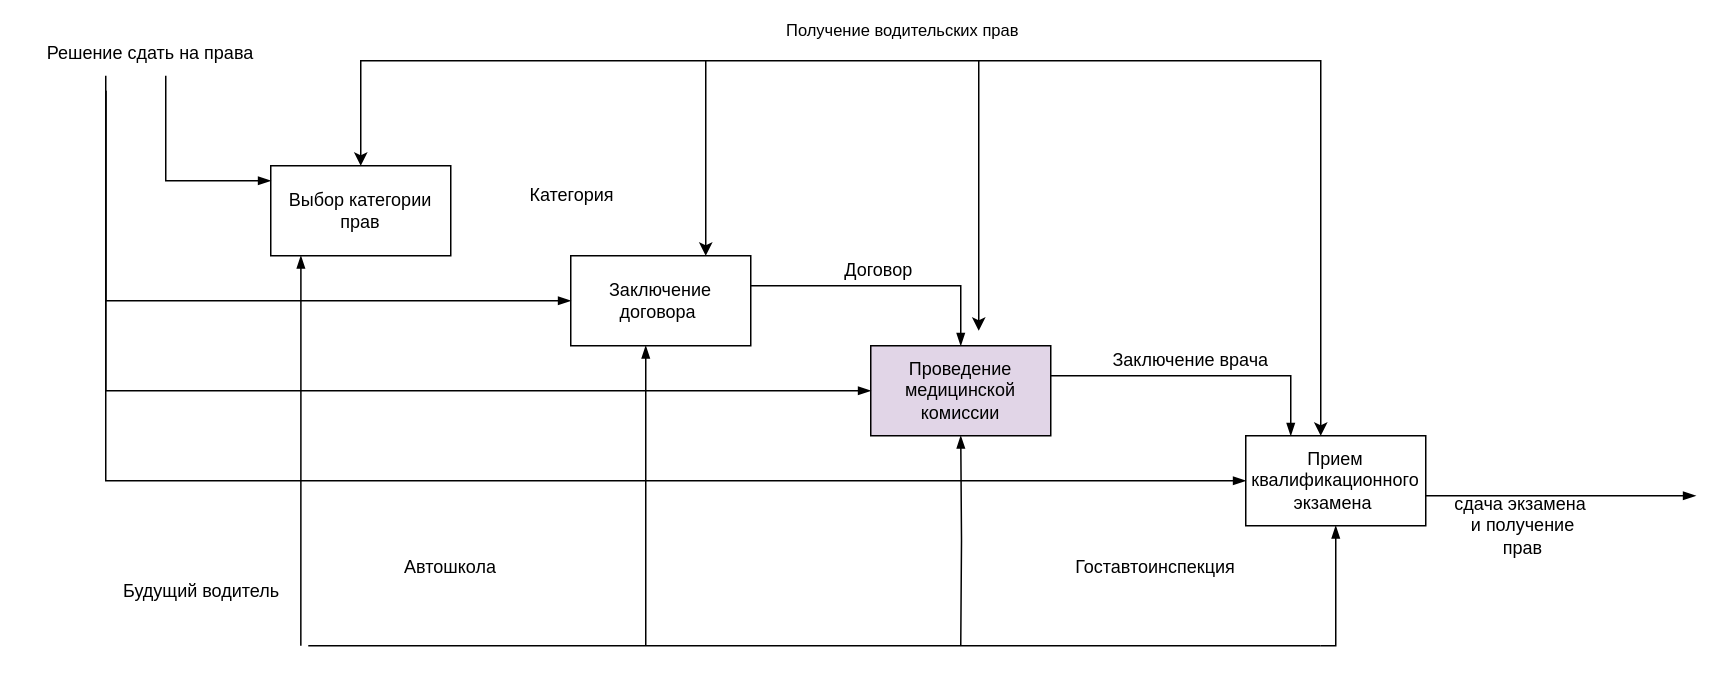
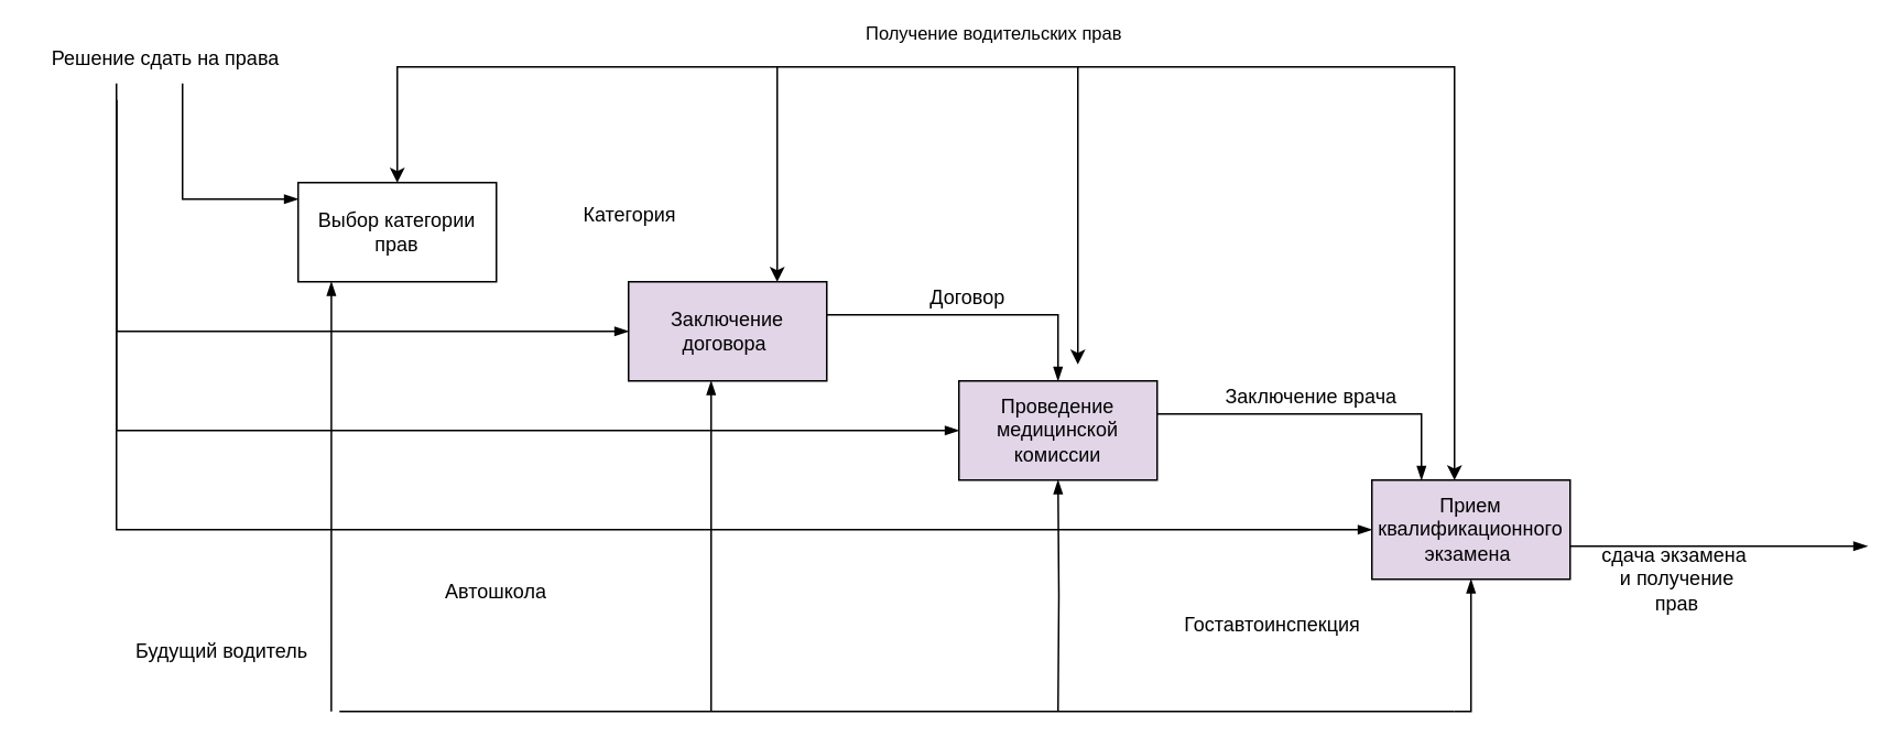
- <mxCell id="4" value="&lt;span style=&quot;font-size: 12px;&quot;&gt;&lt;font style=&quot;vertical-align: inherit;&quot;&gt;&lt;font style=&quot;vertical-align: inherit;&quot;&gt;&lt;font style=&quot;vertical-align: inherit;&quot;&gt;&lt;font style=&quot;vertical-align: inherit;&quot;&gt;Заключение договора&amp;nbsp;&lt;/font&gt;&lt;/font&gt;&lt;/font&gt;&lt;/font&gt;&lt;/span&gt;" style="rounded=0;whiteSpace=wrap;html=1;fontSize=10;" parent="1" vertex="1"><mxGeometry x="380" y="170" width="120" height="60" as="geometry" /></mxCell>
+ <mxCell id="4" value="&lt;span style=&quot;font-size: 12px;&quot;&gt;&lt;font style=&quot;vertical-align: inherit;&quot;&gt;&lt;font style=&quot;vertical-align: inherit;&quot;&gt;&lt;font style=&quot;vertical-align: inherit;&quot;&gt;&lt;font style=&quot;vertical-align: inherit;&quot;&gt;Заключение договора&amp;nbsp;&lt;/font&gt;&lt;/font&gt;&lt;/font&gt;&lt;/font&gt;&lt;/span&gt;" style="rounded=0;whiteSpace=wrap;html=1;fontSize=10;fillColor=#e1d5e7;" parent="1" vertex="1"><mxGeometry x="380" y="170" width="120" height="60" as="geometry" /></mxCell>
- <mxCell id="8" value="&lt;font style=&quot;vertical-align: inherit;&quot;&gt;&lt;font style=&quot;vertical-align: inherit;&quot;&gt;&lt;font style=&quot;vertical-align: inherit;&quot;&gt;&lt;font style=&quot;vertical-align: inherit;&quot;&gt;&lt;font style=&quot;vertical-align: inherit;&quot;&gt;&lt;font style=&quot;vertical-align: inherit;&quot;&gt;Прием квалификационного экзамена&amp;nbsp;&lt;/font&gt;&lt;/font&gt;&lt;/font&gt;&lt;/font&gt;&lt;/font&gt;&lt;/font&gt;" style="rounded=0;whiteSpace=wrap;html=1;fontSize=12;" parent="1" vertex="1"><mxGeometry x="830" y="290" width="120" height="60" as="geometry" /></mxCell>
+ <mxCell id="8" value="&lt;font style=&quot;vertical-align: inherit;&quot;&gt;&lt;font style=&quot;vertical-align: inherit;&quot;&gt;&lt;font style=&quot;vertical-align: inherit;&quot;&gt;&lt;font style=&quot;vertical-align: inherit;&quot;&gt;&lt;font style=&quot;vertical-align: inherit;&quot;&gt;&lt;font style=&quot;vertical-align: inherit;&quot;&gt;Прием квалификационного экзамена&amp;nbsp;&lt;/font&gt;&lt;/font&gt;&lt;/font&gt;&lt;/font&gt;&lt;/font&gt;&lt;/font&gt;" style="rounded=0;whiteSpace=wrap;html=1;fontSize=12;fillColor=#e1d5e7;" parent="1" vertex="1"><mxGeometry x="830" y="290" width="120" height="60" as="geometry" /></mxCell>
- <mxCell id="11" value="&lt;font style=&quot;vertical-align: inherit;&quot;&gt;&lt;font style=&quot;vertical-align: inherit;&quot;&gt;Автошкола&lt;/font&gt;&lt;/font&gt;" style="text;html=1;strokeColor=none;fillColor=none;align=center;verticalAlign=middle;whiteSpace=wrap;rounded=0;fontSize=12;" parent="1" vertex="1"><mxGeometry x="270" y="362.5" width="60" height="30" as="geometry" /></mxCell>
+ <mxCell id="11" value="&lt;font style=&quot;vertical-align: inherit;&quot;&gt;&lt;font style=&quot;vertical-align: inherit;&quot;&gt;Автошкола&lt;/font&gt;&lt;/font&gt;" style="text;html=1;strokeColor=none;fillColor=none;align=center;verticalAlign=middle;whiteSpace=wrap;rounded=0;fontSize=12;" parent="1" vertex="1"><mxGeometry x="270" y="342.5" width="60" height="30" as="geometry" /></mxCell>
